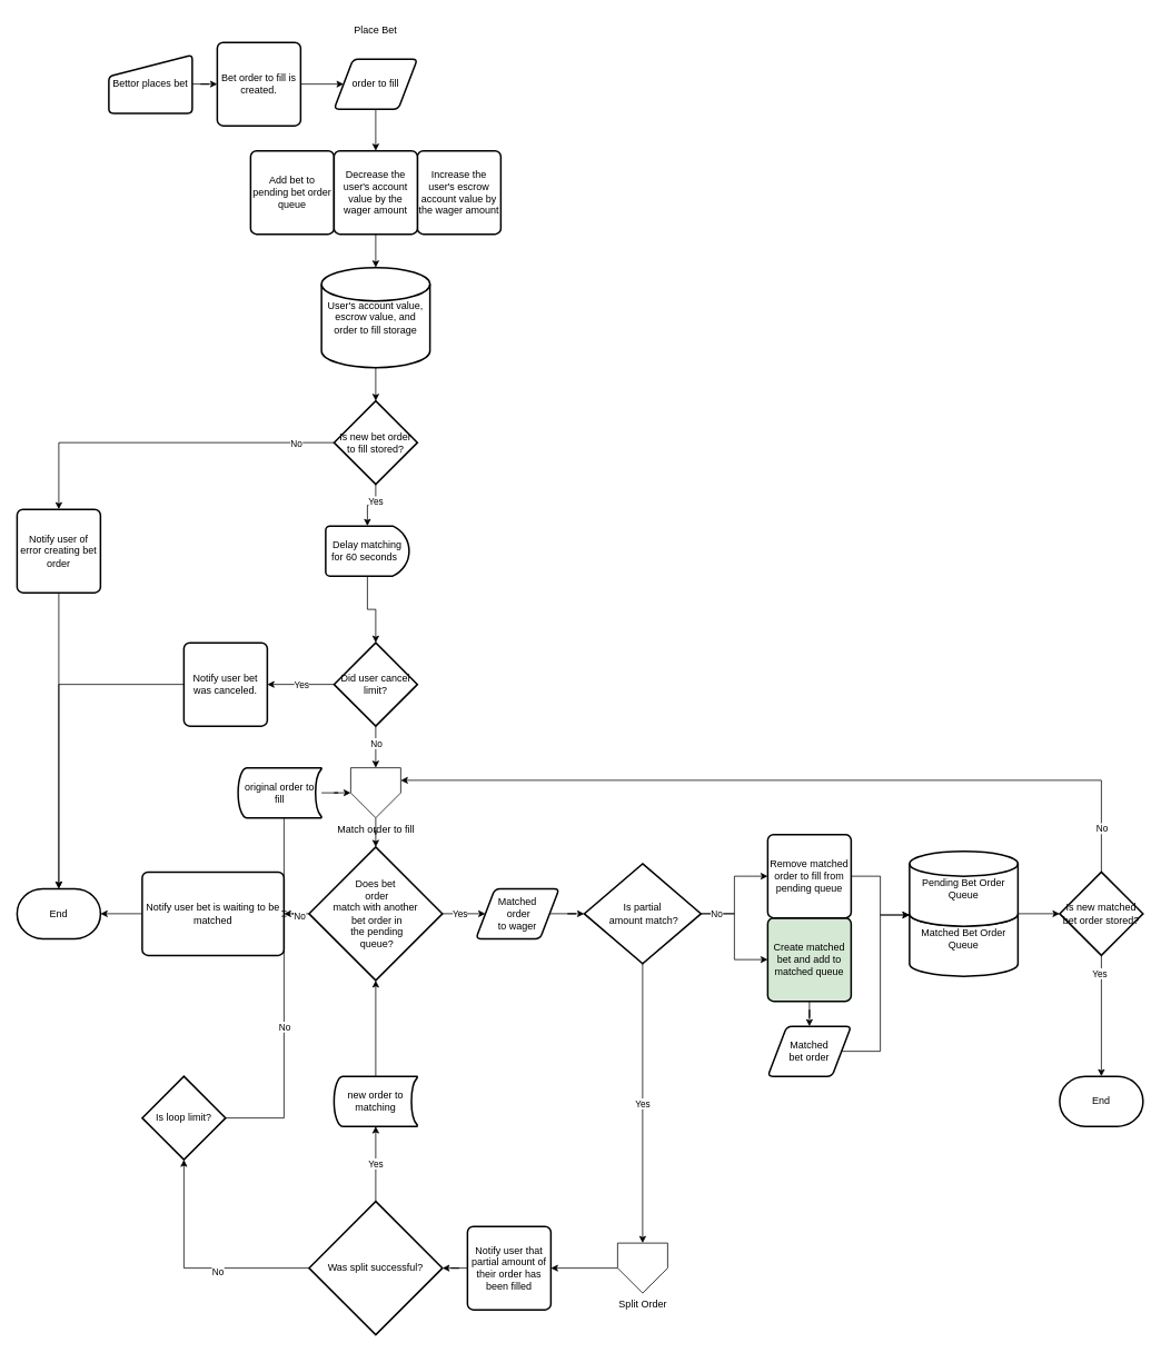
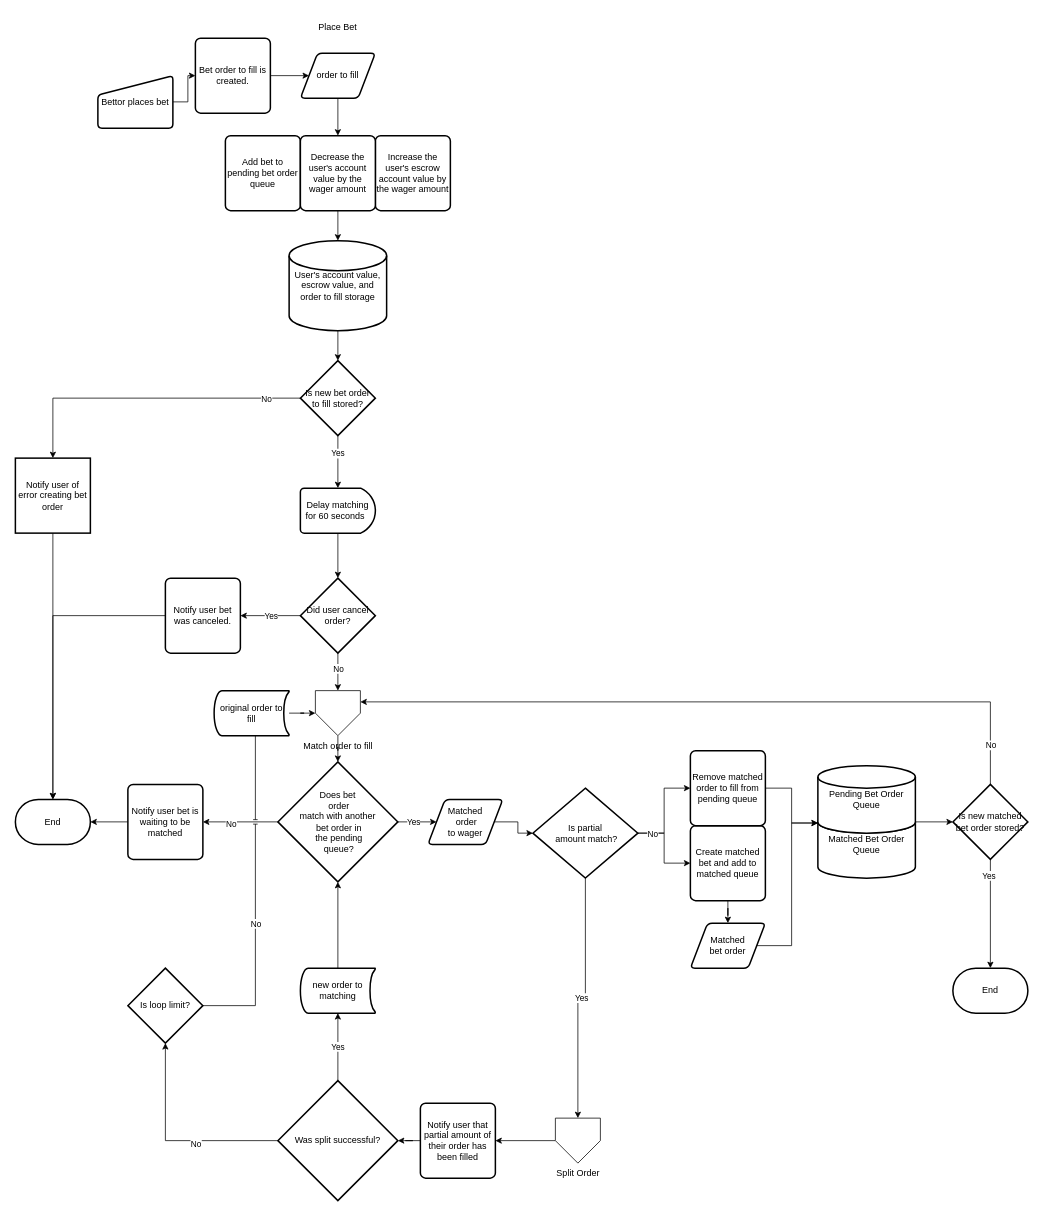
- <mxCell id="3" value="Bettor places bet" style="html=1;strokeWidth=2;shape=manualInput;whiteSpace=wrap;rounded=1;size=26;arcSize=11;" vertex="1" parent="1"><mxGeometry x="130" y="65" width="100" height="70" as="geometry" /></mxCell>
+ <mxCell id="3" value="Bettor places bet" style="html=1;strokeWidth=2;shape=manualInput;whiteSpace=wrap;rounded=1;size=26;arcSize=11;" vertex="1" parent="1"><mxGeometry x="130" y="100" width="100" height="70" as="geometry" /></mxCell>
- <mxCell id="62" value="Notify user of error creating bet order" style="rounded=1;whiteSpace=wrap;html=1;absoluteArcSize=1;arcSize=14;strokeWidth=2;" vertex="1" parent="1"><mxGeometry x="20" y="610" width="100" height="100" as="geometry" /></mxCell>
+ <mxCell id="62" value="Notify user of error creating bet order" style="whiteSpace=wrap;html=1;absoluteArcSize=1;arcSize=14;strokeWidth=2;rounded=0;" vertex="1" parent="1"><mxGeometry x="20" y="610" width="100" height="100" as="geometry" /></mxCell>
- <mxCell id="55" value="Delay matching for 60 seconds &amp;nbsp;" style="strokeWidth=2;html=1;shape=mxgraph.flowchart.delay;whiteSpace=wrap;" vertex="1" parent="1"><mxGeometry x="390" y="630" width="100" height="60" as="geometry" /></mxCell>
+ <mxCell id="55" value="Delay matching for 60 seconds &amp;nbsp;" style="strokeWidth=2;html=1;shape=mxgraph.flowchart.delay;whiteSpace=wrap;" vertex="1" parent="1"><mxGeometry x="400" y="650" width="100" height="60" as="geometry" /></mxCell>
- <mxCell id="60" value="Did user cancel limit?" style="strokeWidth=2;html=1;shape=mxgraph.flowchart.decision;whiteSpace=wrap;" vertex="1" parent="1"><mxGeometry x="400" y="770" width="100" height="100" as="geometry" /></mxCell>
+ <mxCell id="60" value="Did user cancel order?" style="strokeWidth=2;html=1;shape=mxgraph.flowchart.decision;whiteSpace=wrap;" vertex="1" parent="1"><mxGeometry x="400" y="770" width="100" height="100" as="geometry" /></mxCell>
- <mxCell id="66" value="Notify user bet is waiting to be matched" style="rounded=1;whiteSpace=wrap;html=1;absoluteArcSize=1;arcSize=14;strokeWidth=2;" vertex="1" parent="1"><mxGeometry x="170" y="1045" width="170" height="100" as="geometry" /></mxCell>
+ <mxCell id="66" value="Notify user bet is waiting to be matched" style="rounded=1;whiteSpace=wrap;html=1;absoluteArcSize=1;arcSize=14;strokeWidth=2;" vertex="1" parent="1"><mxGeometry x="170" y="1045" width="100" height="100" as="geometry" /></mxCell>
- <mxCell id="16" value="Is partial&lt;br&gt;&amp;nbsp;amount match?" style="strokeWidth=2;html=1;shape=mxgraph.flowchart.decision;whiteSpace=wrap;" vertex="1" parent="1"><mxGeometry x="700" y="1035" width="140" height="120" as="geometry" /></mxCell>
+ <mxCell id="16" value="Is partial&lt;br&gt;&amp;nbsp;amount match?" style="strokeWidth=2;html=1;shape=mxgraph.flowchart.decision;whiteSpace=wrap;" vertex="1" parent="1"><mxGeometry x="710" y="1050" width="140" height="120" as="geometry" /></mxCell>
- <mxCell id="18" value="Create matched bet and add to matched queue" style="rounded=1;whiteSpace=wrap;html=1;absoluteArcSize=1;arcSize=14;strokeWidth=2;fillColor=#d5e8d4;" vertex="1" parent="1"><mxGeometry x="920" y="1100" width="100" height="100" as="geometry" /></mxCell>
+ <mxCell id="18" value="Create matched bet and add to matched queue" style="rounded=1;whiteSpace=wrap;html=1;absoluteArcSize=1;arcSize=14;strokeWidth=2;" vertex="1" parent="1"><mxGeometry x="920" y="1100" width="100" height="100" as="geometry" /></mxCell>
